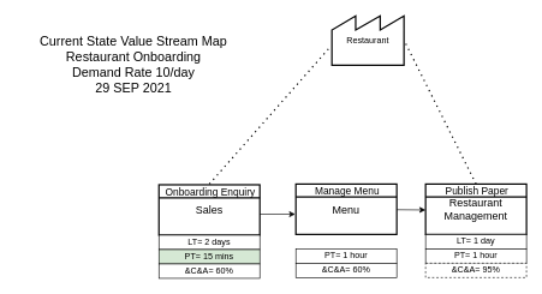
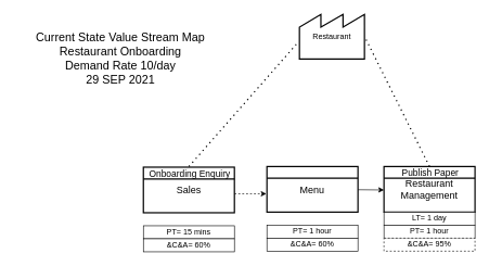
- <mxCell id="9" value="&lt;font style=&quot;font-size: 14px&quot;&gt;Manage Menu&lt;/font&gt;" style="text;fontSize=12;spacingLeft=2;verticalAlign=top;html=1;align=center;spacingTop=-5;resizeWidth=1;" parent="8" vertex="1"><mxGeometry width="140" height="13" as="geometry" /></mxCell>
- <mxCell id="12" value="" style="endArrow=classic;html=1;exitX=1;exitY=0.584;exitDx=0;exitDy=0;exitPerimeter=0;entryX=-0.006;entryY=0.598;entryDx=0;entryDy=0;entryPerimeter=0;" parent="1" source="3" target="8" edge="1"><mxGeometry width="50" height="50" relative="1" as="geometry"><mxPoint x="420" y="336" as="sourcePoint" /><mxPoint x="470" y="286" as="targetPoint" /></mxGeometry></mxCell>
+ <mxCell id="12" value="" style="endArrow=classic;html=1;exitX=1;exitY=0.584;exitDx=0;exitDy=0;exitPerimeter=0;entryX=-0.006;entryY=0.598;entryDx=0;entryDy=0;entryPerimeter=0;dashed=1;" parent="1" source="3" target="8" edge="1"><mxGeometry width="50" height="50" relative="1" as="geometry"><mxPoint x="420" y="336" as="sourcePoint" /><mxPoint x="470" y="286" as="targetPoint" /></mxGeometry></mxCell>
- <mxCell id="5" value="LT= 2 days" style="rounded=0;whiteSpace=wrap;html=1;" parent="1" vertex="1"><mxGeometry x="220" y="326" width="140" height="20" as="geometry" /></mxCell>
- <mxCell id="6" value="PT= 15 mins" style="rounded=0;whiteSpace=wrap;html=1;fillColor=#d5e8d4;" parent="1" vertex="1"><mxGeometry x="220" y="346" width="140" height="20" as="geometry" /></mxCell>
+ <mxCell id="6" value="PT= 15 mins" style="rounded=0;whiteSpace=wrap;html=1;" parent="1" vertex="1"><mxGeometry x="220" y="346" width="140" height="20" as="geometry" /></mxCell>
